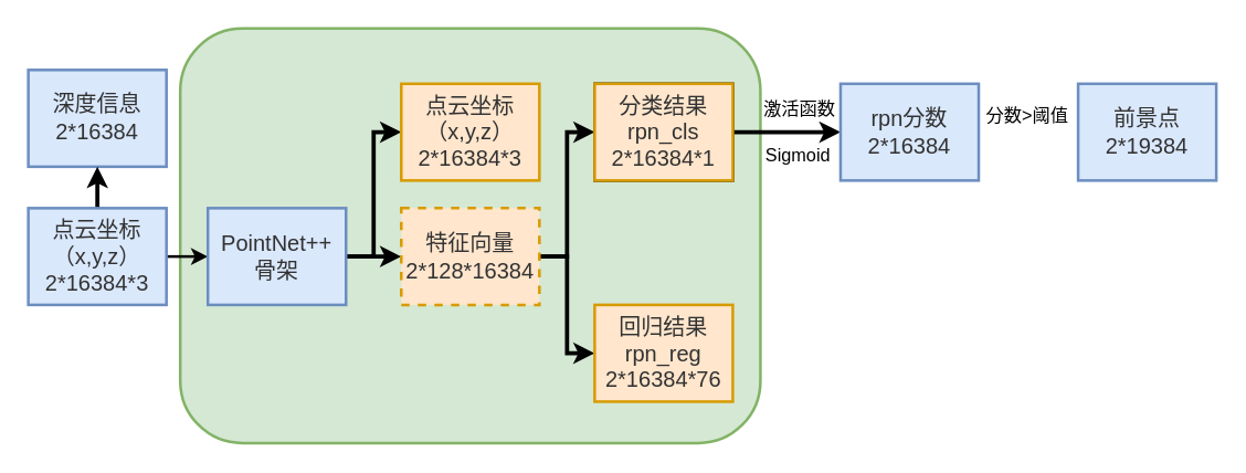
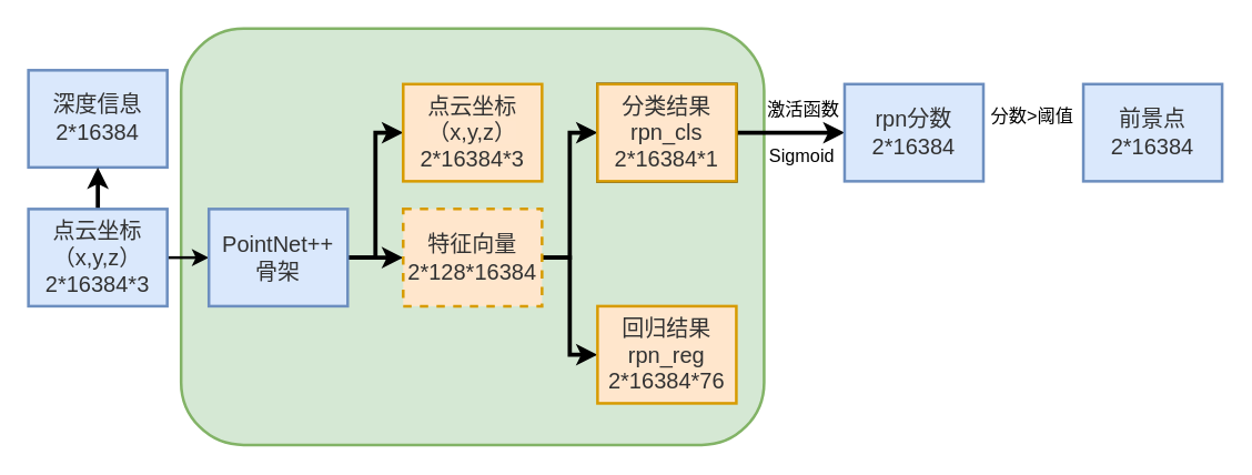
- <mxCell id="18" value="&lt;span style=&quot;color: rgb(50 , 50 , 50) ; font-size: 16px ; background-color: rgba(255 , 255 , 255 , 0.01)&quot;&gt;前景点&lt;/span&gt;&lt;div style=&quot;resize: none ; outline: none ; font-size: 16px ; color: rgb(50 , 50 , 50)&quot;&gt;2*19384&lt;/div&gt;" style="rounded=0;whiteSpace=wrap;html=1;strokeWidth=2;fillColor=#dae8fc;strokeColor=#6c8ebf;" parent="1" vertex="1"><mxGeometry x="780" y="60" width="100" height="70" as="geometry" /></mxCell>
+ <mxCell id="18" value="&lt;span style=&quot;color: rgb(50 , 50 , 50) ; font-size: 16px ; background-color: rgba(255 , 255 , 255 , 0.01)&quot;&gt;前景点&lt;/span&gt;&lt;div style=&quot;resize: none ; outline: none ; font-size: 16px ; color: rgb(50 , 50 , 50)&quot;&gt;2*16384&lt;/div&gt;" style="rounded=0;whiteSpace=wrap;html=1;strokeWidth=2;fillColor=#dae8fc;strokeColor=#6c8ebf;" parent="1" vertex="1"><mxGeometry x="780" y="60" width="100" height="70" as="geometry" /></mxCell>
